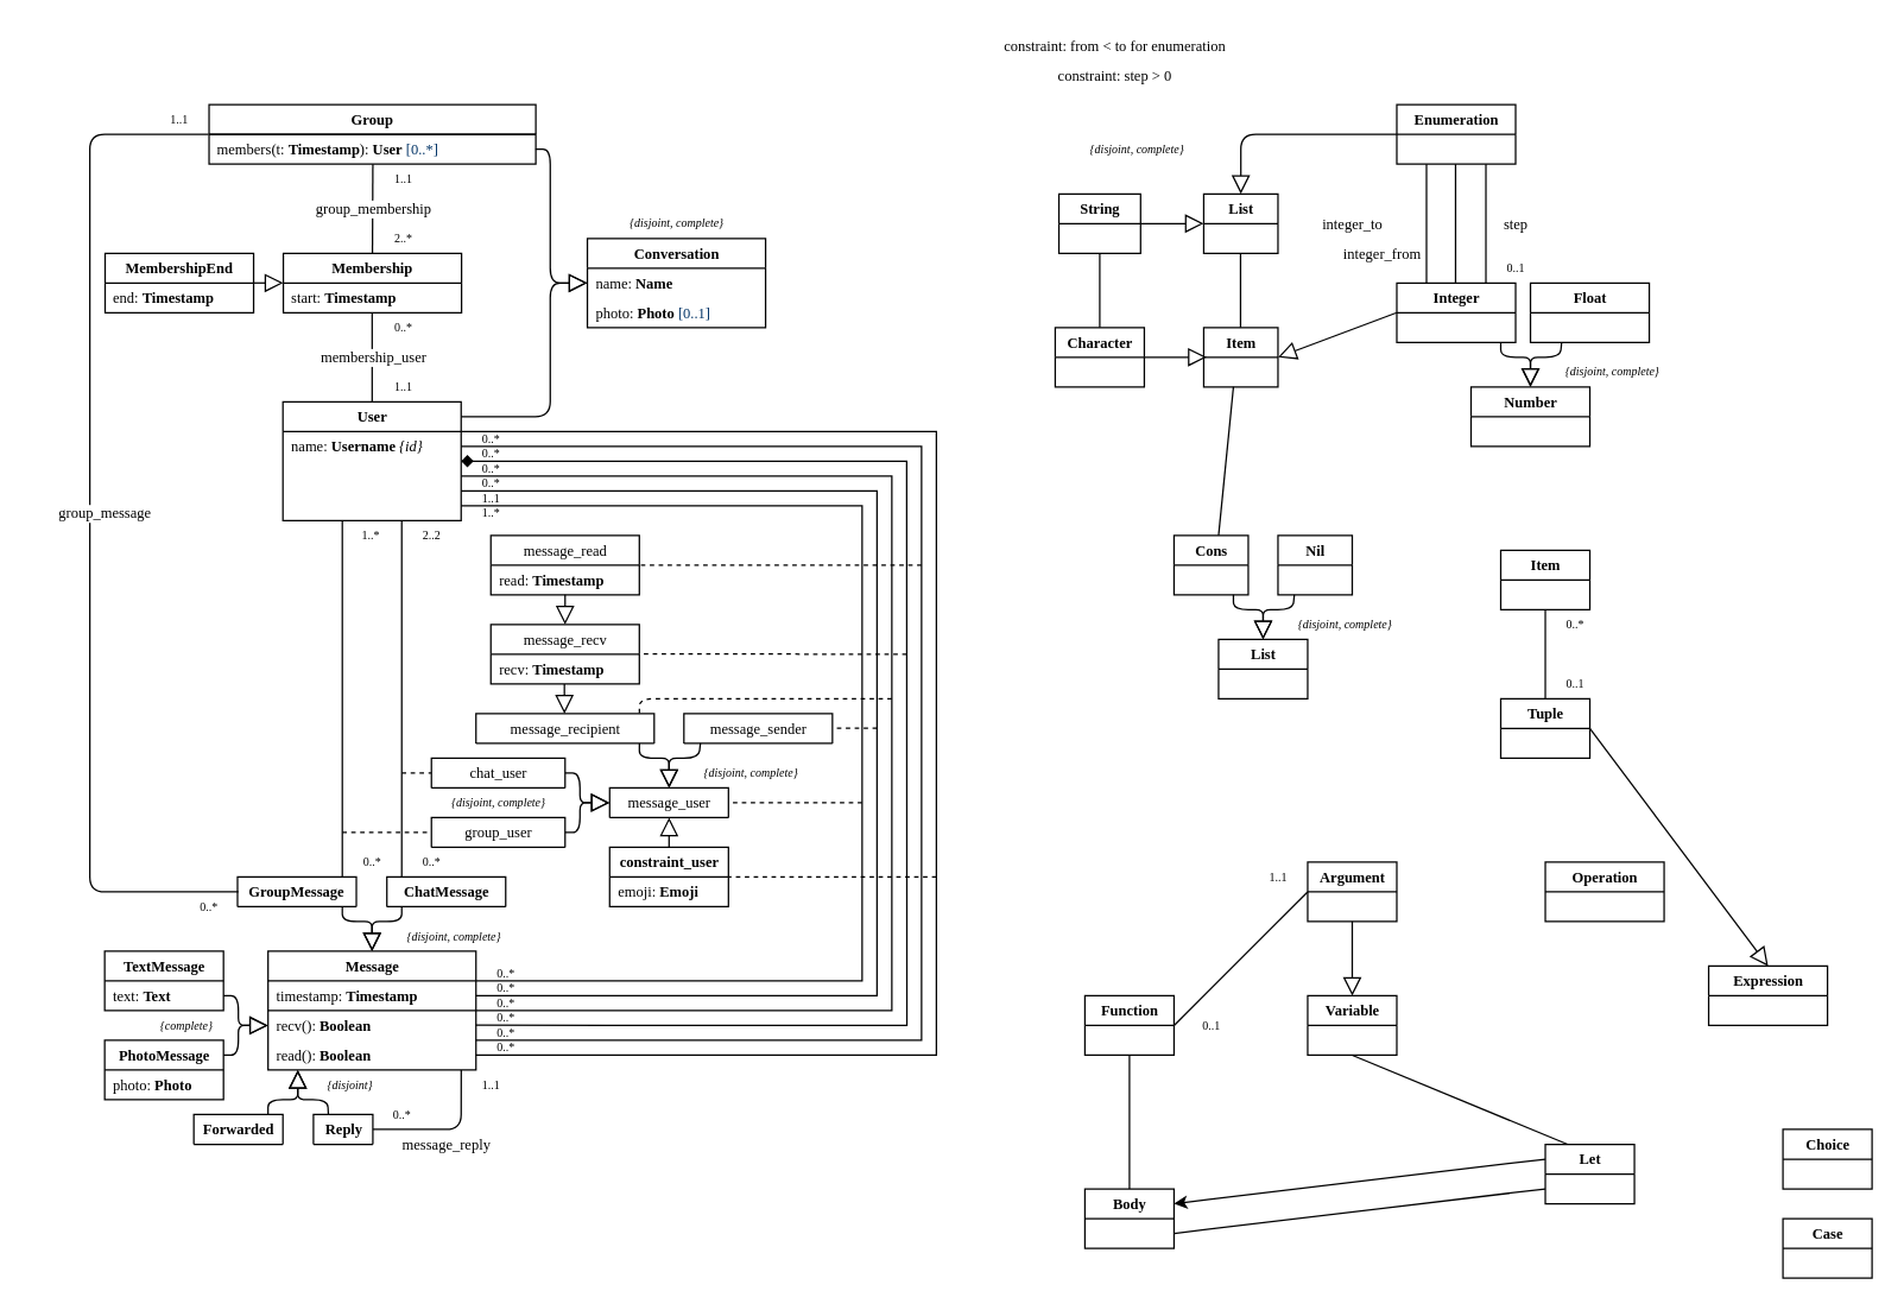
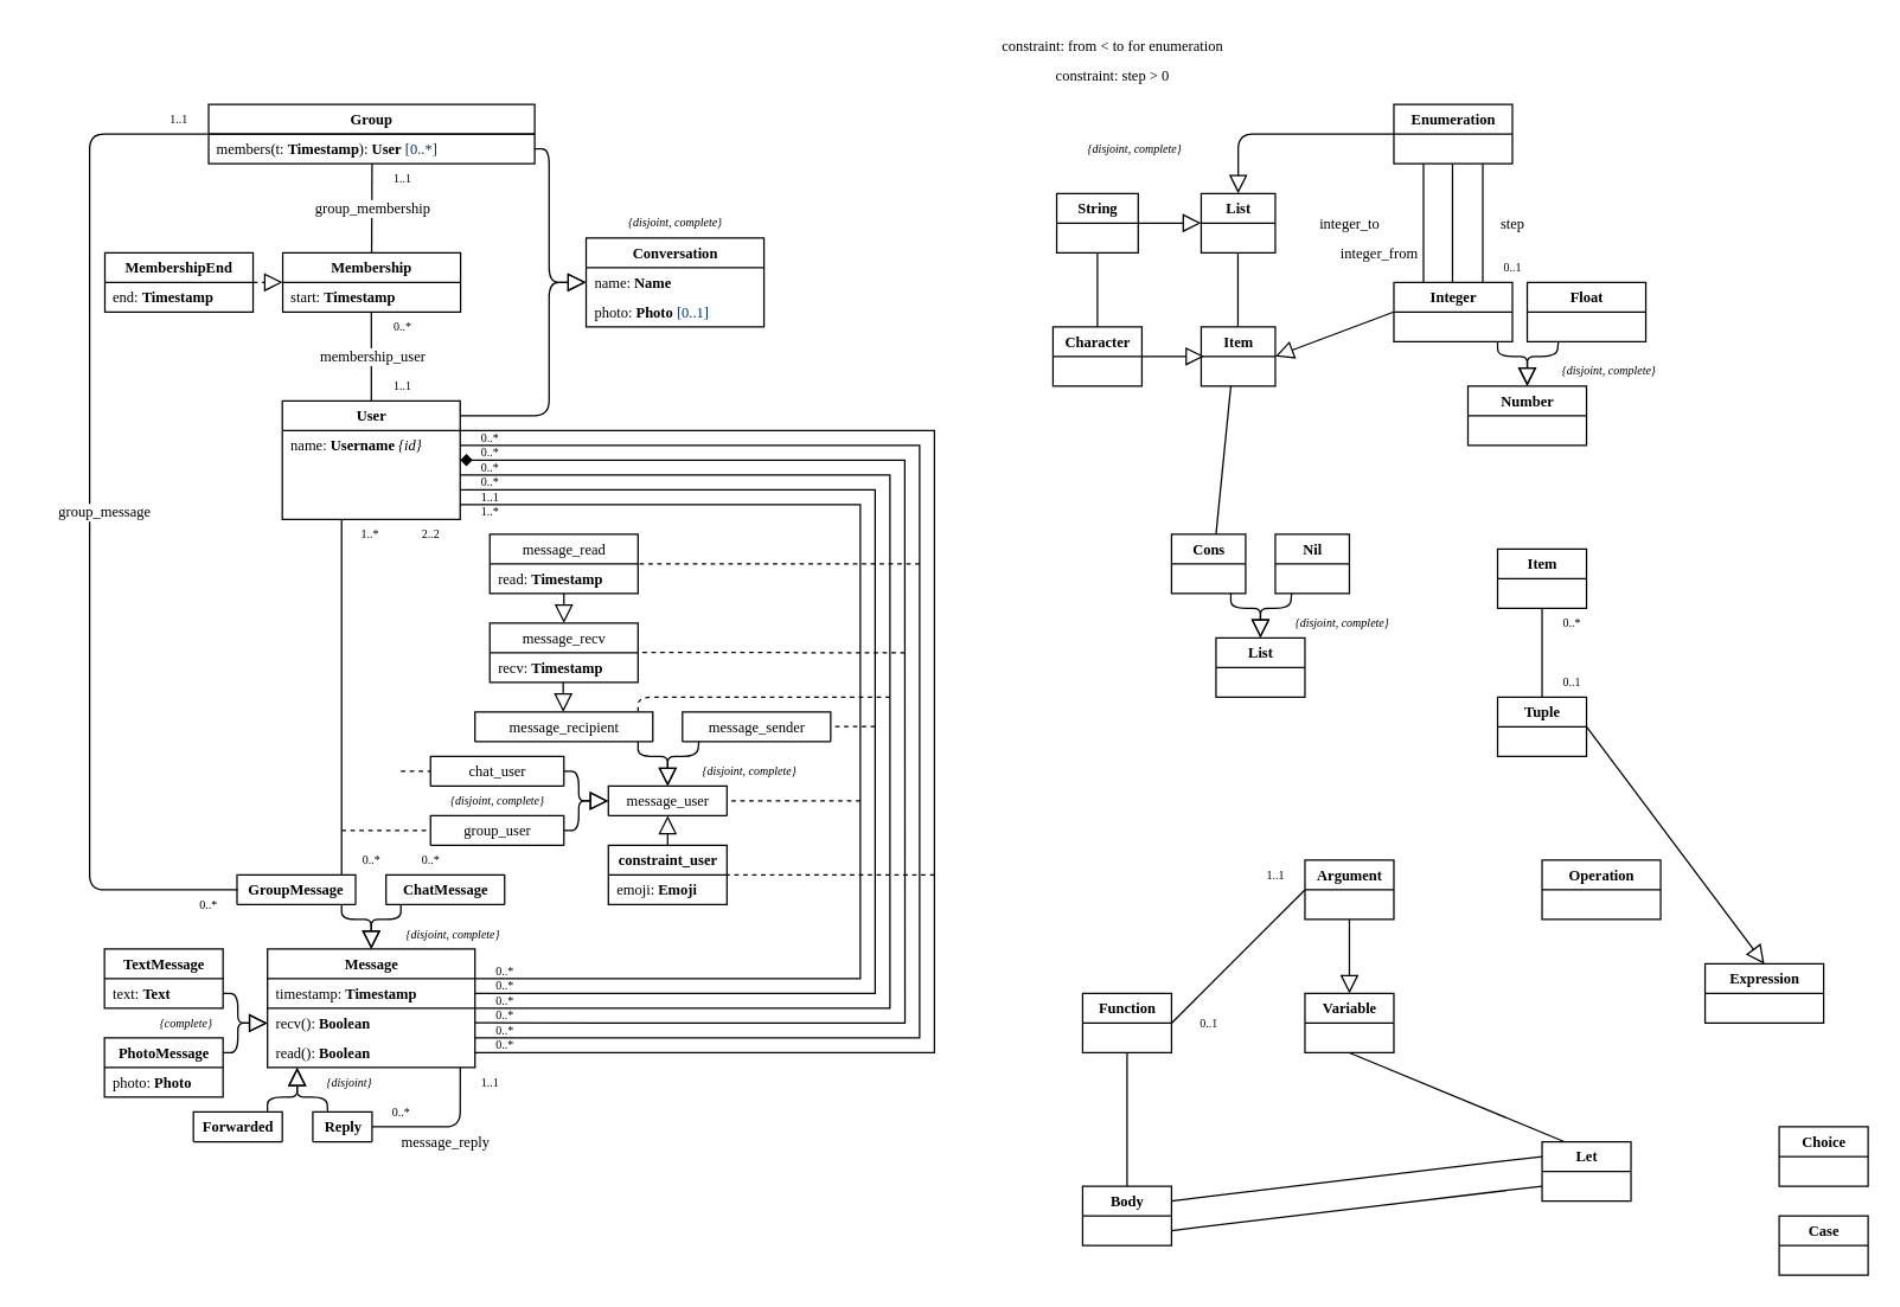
- <mxCell id="32" value="2..*" style="text;html=1;align=center;verticalAlign=middle;resizable=1;points=[];autosize=1;strokeColor=none;fillColor=none;fontFamily=Cascadia Mono;fontSize=8;spacing=0;" vertex="1" parent="1"><mxGeometry x="250.56" y="150" width="40" height="20" as="geometry" /></mxCell>
- <mxCell id="94" value="" style="endArrow=block;html=1;rounded=1;curved=0;endFill=0;strokeWidth=1;fontFamily=Cascadia Mono;fontSize=10;startSize=6;endSize=10;entryX=0;entryY=0;entryDx=0;entryDy=0;entryPerimeter=0;exitX=1;exitY=0;exitDx=0;exitDy=0;exitPerimeter=0;" edge="1" parent="1" source="93" target="29"><mxGeometry width="50" height="50" relative="1" as="geometry"><mxPoint x="190.38" y="260" as="sourcePoint" /><mxPoint x="190.28" y="240" as="targetPoint" /><Array as="points" /></mxGeometry></mxCell>
+ <mxCell id="94" value="" style="endArrow=block;html=1;rounded=1;curved=0;endFill=0;strokeWidth=1;fontFamily=Cascadia Mono;fontSize=10;startSize=6;endSize=10;entryX=0;entryY=0;entryDx=0;entryDy=0;entryPerimeter=0;exitX=1;exitY=0;exitDx=0;exitDy=0;exitPerimeter=0;dashed=1;" edge="1" parent="1" source="93" target="29"><mxGeometry width="50" height="50" relative="1" as="geometry"><mxPoint x="190.38" y="260" as="sourcePoint" /><mxPoint x="190.28" y="240" as="targetPoint" /><Array as="points" /></mxGeometry></mxCell>
- <mxCell id="50" value="" style="endArrow=none;html=1;rounded=1;flowAnimation=0;shadow=0;anchorPointDirection=1;curved=0;exitX=0.125;exitY=0;exitDx=0;exitDy=0;exitPerimeter=0;entryX=0;entryY=0;entryDx=0;entryDy=0;entryPerimeter=0;" edge="1" parent="1" source="21" target="54"><mxGeometry width="50" height="50" relative="1" as="geometry"><mxPoint x="330" y="490" as="sourcePoint" /><mxPoint x="270" y="260" as="targetPoint" /><Array as="points" /></mxGeometry></mxCell>
- <mxCell id="158" value="" style="endArrow=classic;html=1;rounded=1;flowAnimation=0;shadow=0;anchorPointDirection=1;curved=0;entryX=1;entryY=0.25;entryDx=0;entryDy=0;exitX=0;exitY=0.25;exitDx=0;exitDy=0;" edge="1" parent="1" source="156" target="154"><mxGeometry width="50" height="50" relative="1" as="geometry"><mxPoint x="770" y="720" as="sourcePoint" /><mxPoint x="770" y="810" as="targetPoint" /><Array as="points" /></mxGeometry></mxCell>
+ <mxCell id="158" value="" style="endArrow=none;html=1;rounded=1;flowAnimation=0;shadow=0;anchorPointDirection=1;curved=0;entryX=1;entryY=0.25;entryDx=0;entryDy=0;exitX=0;exitY=0.25;exitDx=0;exitDy=0;" edge="1" parent="1" source="156" target="154"><mxGeometry width="50" height="50" relative="1" as="geometry"><mxPoint x="770" y="720" as="sourcePoint" /><mxPoint x="770" y="810" as="targetPoint" /><Array as="points" /></mxGeometry></mxCell>
